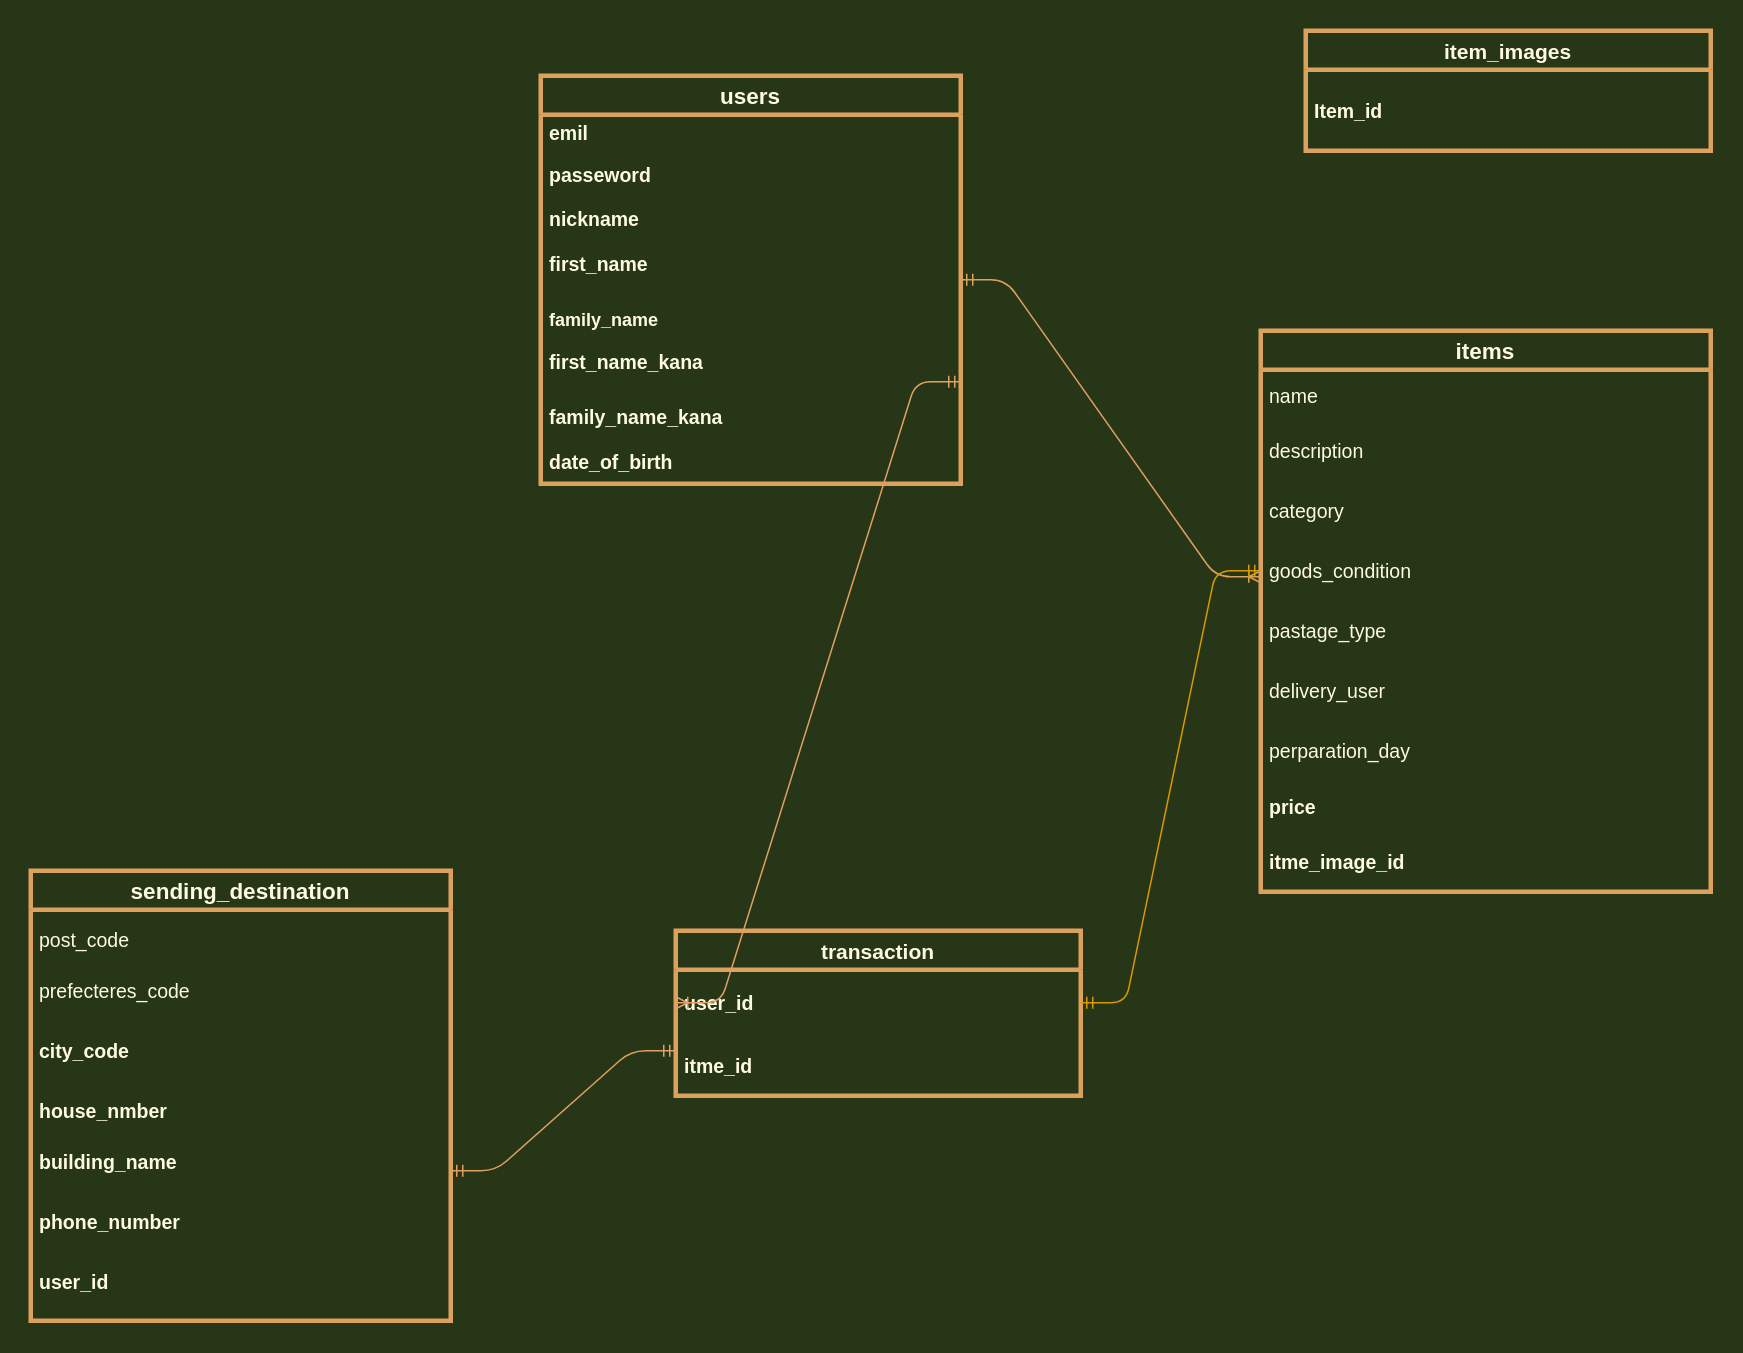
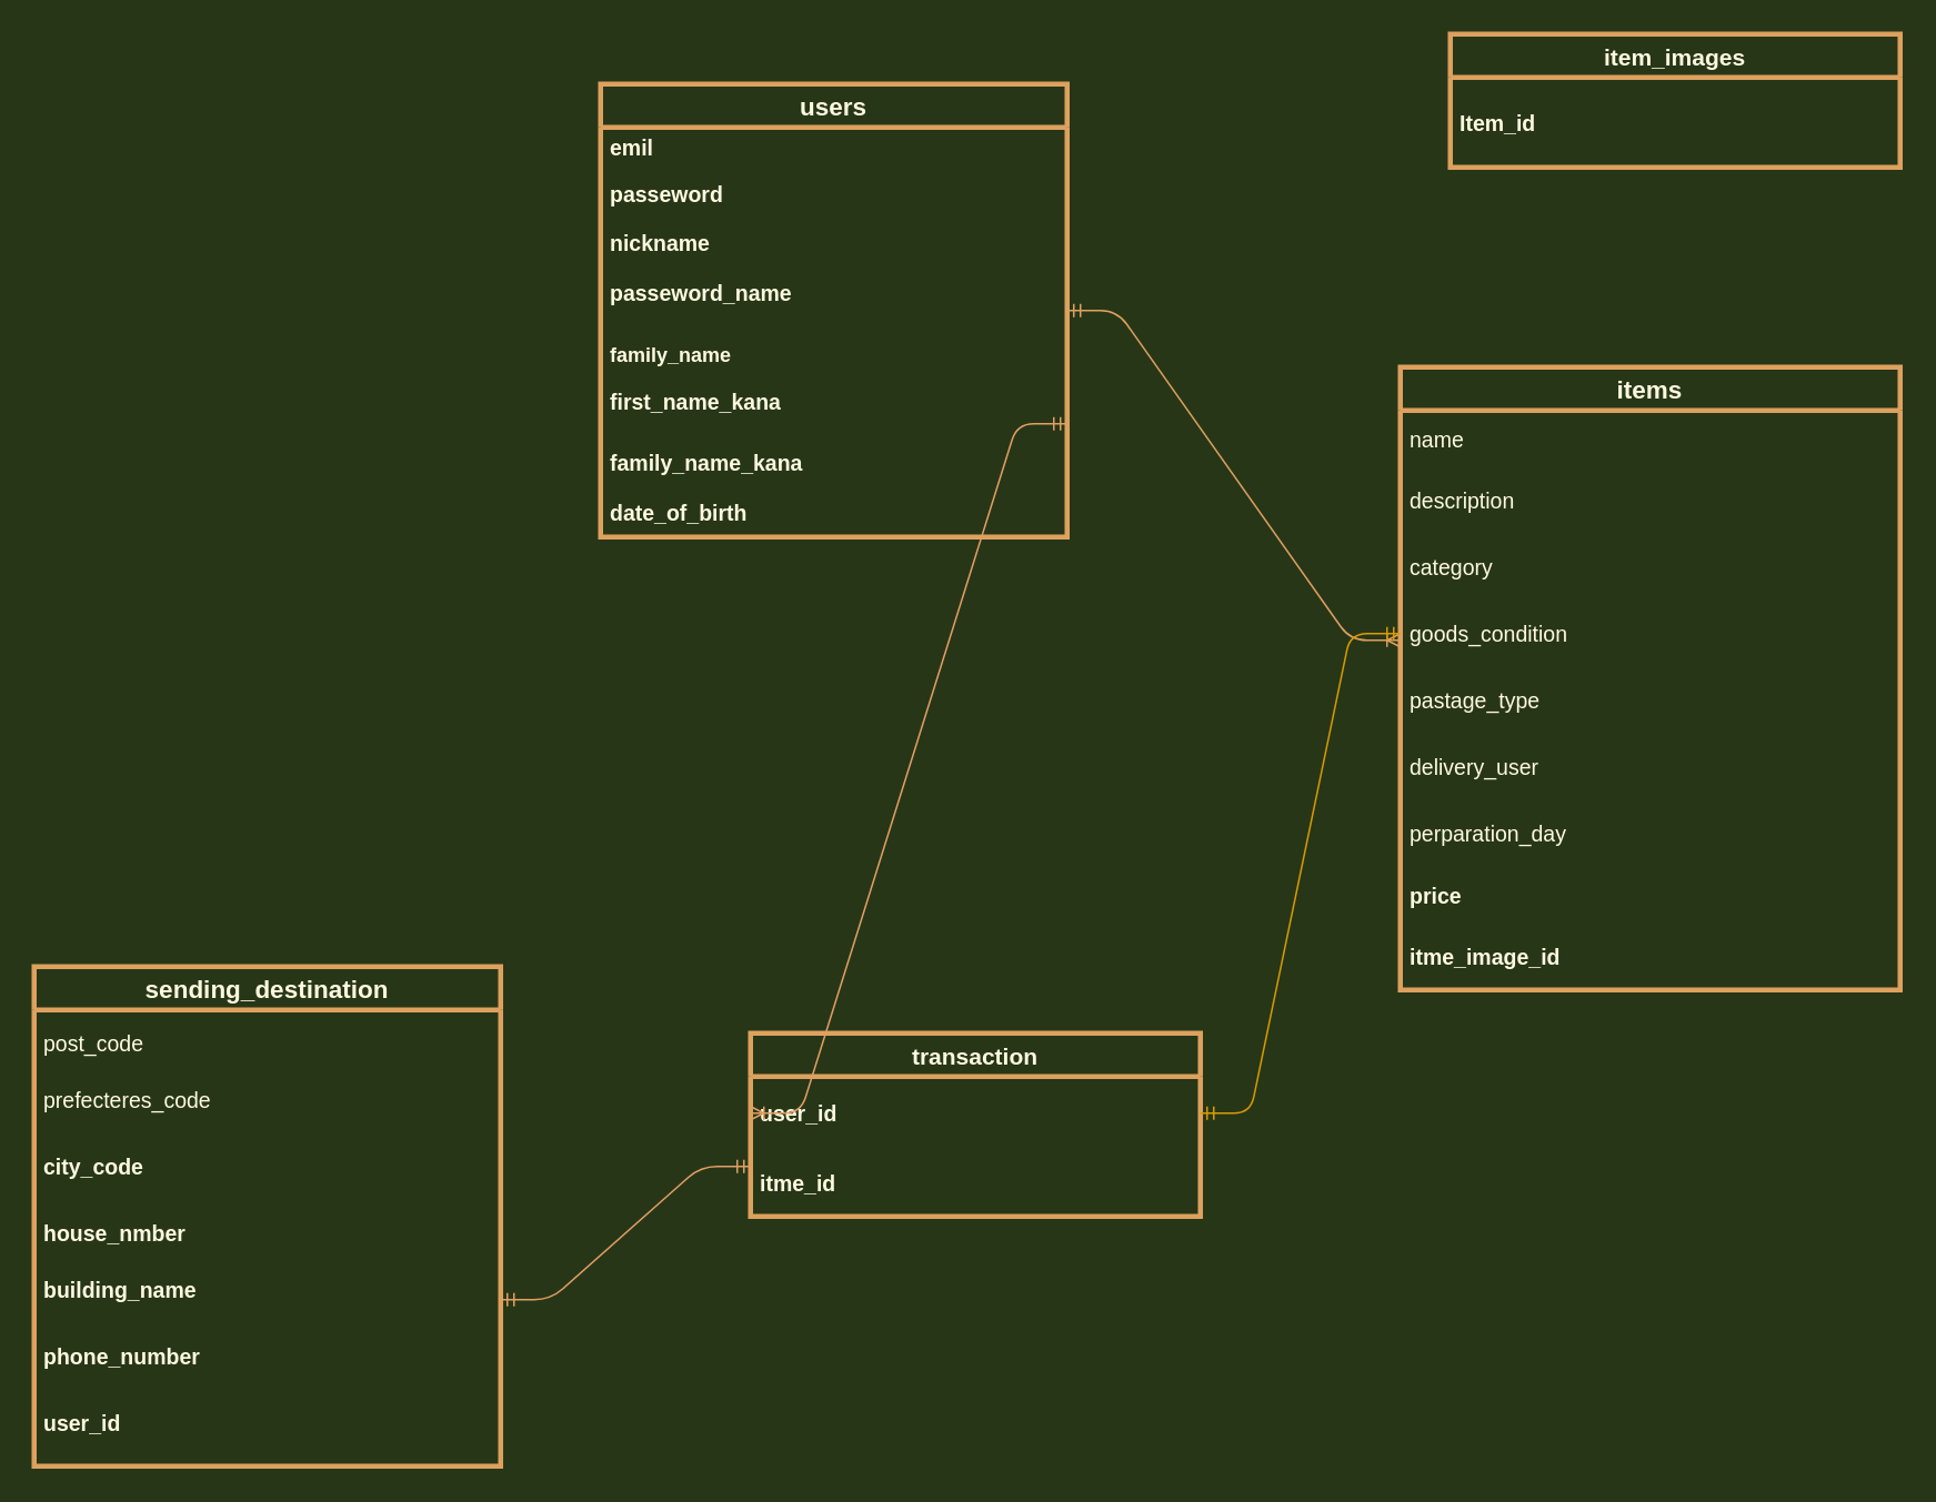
- <mxCell id="20" value="first_name" style="text;strokeColor=none;fillColor=none;align=left;verticalAlign=middle;spacingLeft=4;spacingRight=4;overflow=hidden;rotatable=0;points=[[0,0.5],[1,0.5]];portConstraint=eastwest;fontStyle=1;fontSize=13;strokeWidth=3;arcSize=15;fontColor=#FEFAE0;" parent="15" vertex="1"><mxGeometry y="108" width="280" height="34" as="geometry" /></mxCell>
+ <mxCell id="20" value="passeword_name" style="text;strokeColor=none;fillColor=none;align=left;verticalAlign=middle;spacingLeft=4;spacingRight=4;overflow=hidden;rotatable=0;points=[[0,0.5],[1,0.5]];portConstraint=eastwest;fontStyle=1;fontSize=13;strokeWidth=3;arcSize=15;fontColor=#FEFAE0;" parent="15" vertex="1"><mxGeometry y="108" width="280" height="34" as="geometry" /></mxCell>
